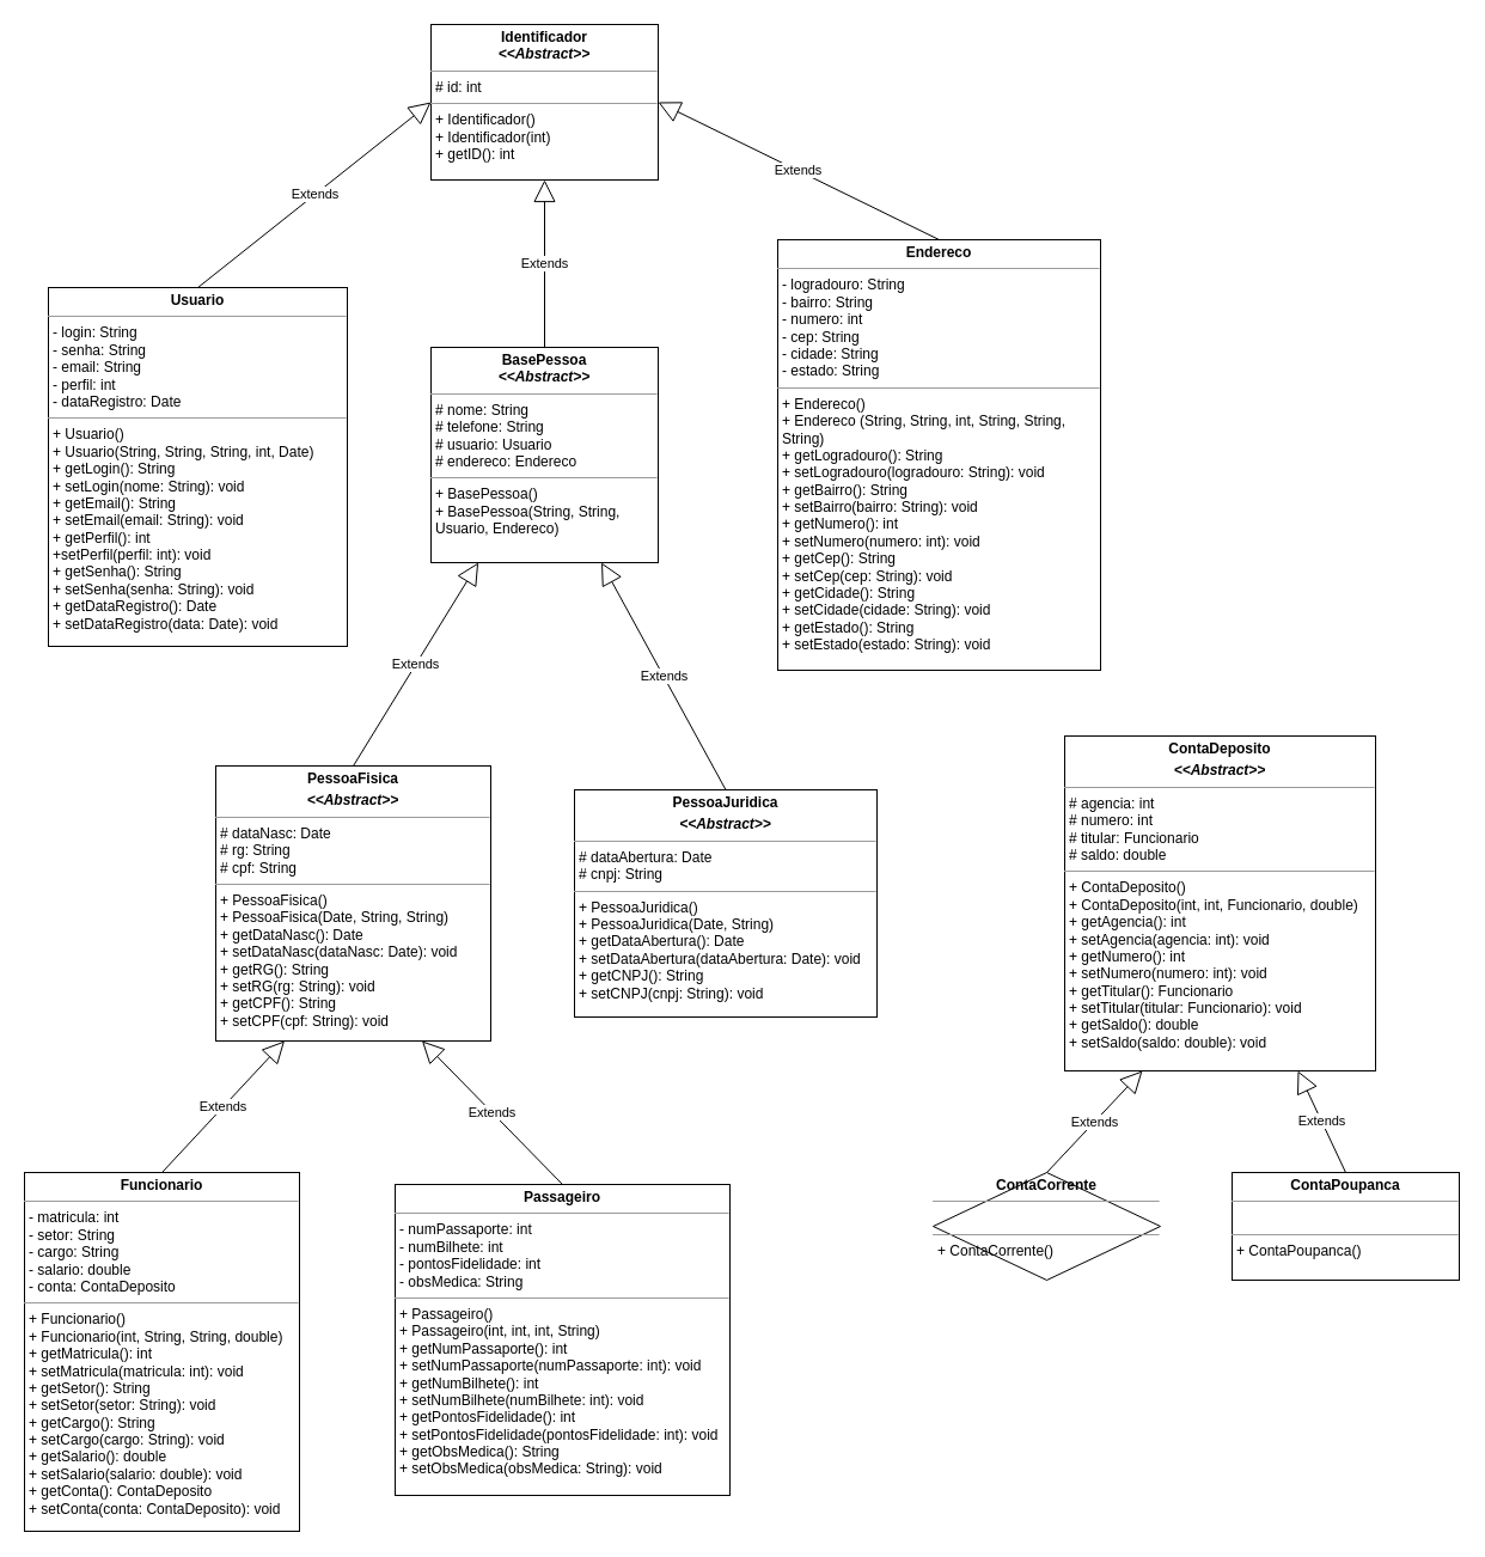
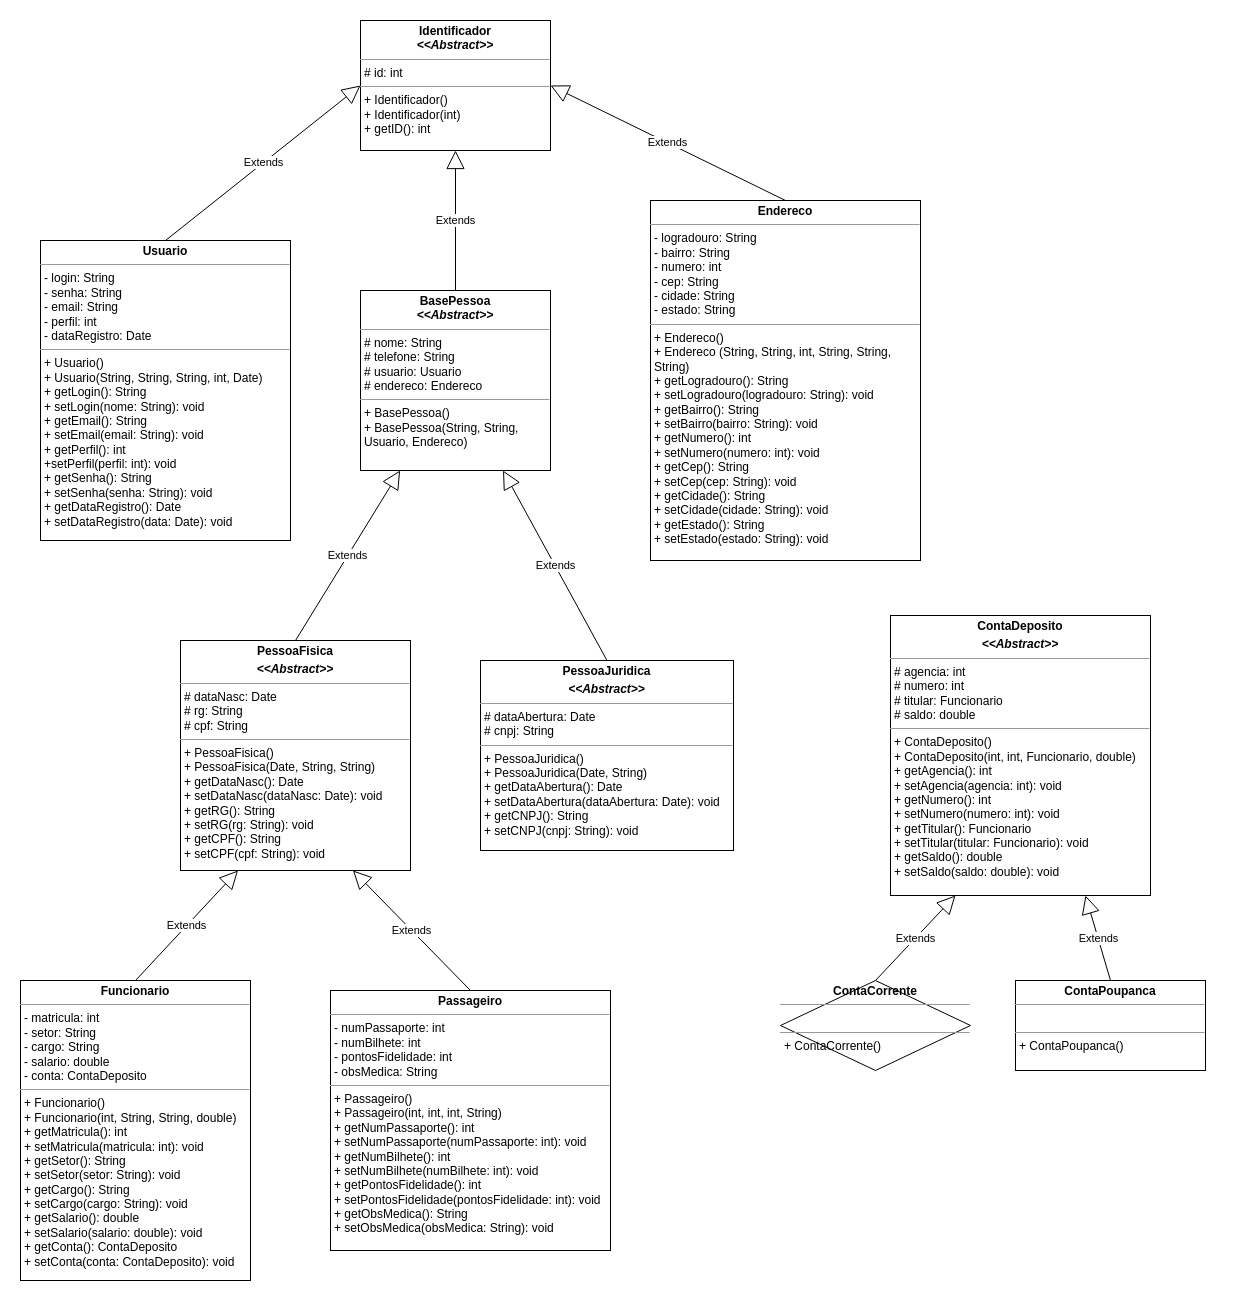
- <mxCell id="15" value="&lt;p style=&quot;margin:0px;margin-top:4px;text-align:center;&quot;&gt;&lt;b&gt;ContaPoupanca&lt;/b&gt;&lt;/p&gt;&lt;hr size=&quot;1&quot;&gt;&lt;p style=&quot;margin:0px;margin-left:4px;&quot;&gt;&lt;br&gt;&lt;/p&gt;&lt;hr size=&quot;1&quot;&gt;&lt;p style=&quot;margin:0px;margin-left:4px;&quot;&gt;+ ContaPoupanca()&lt;/p&gt;" style="verticalAlign=top;align=left;overflow=fill;fontSize=12;fontFamily=Helvetica;html=1;whiteSpace=wrap;" vertex="1" parent="1"><mxGeometry x="1030" y="980" width="190" height="90" as="geometry" /></mxCell>
+ <mxCell id="15" value="&lt;p style=&quot;margin:0px;margin-top:4px;text-align:center;&quot;&gt;&lt;b&gt;ContaPoupanca&lt;/b&gt;&lt;/p&gt;&lt;hr size=&quot;1&quot;&gt;&lt;p style=&quot;margin:0px;margin-left:4px;&quot;&gt;&lt;br&gt;&lt;/p&gt;&lt;hr size=&quot;1&quot;&gt;&lt;p style=&quot;margin:0px;margin-left:4px;&quot;&gt;+ ContaPoupanca()&lt;/p&gt;" style="verticalAlign=top;align=left;overflow=fill;fontSize=12;fontFamily=Helvetica;html=1;whiteSpace=wrap;" vertex="1" parent="1"><mxGeometry x="1015" y="980" width="190" height="90" as="geometry" /></mxCell>
